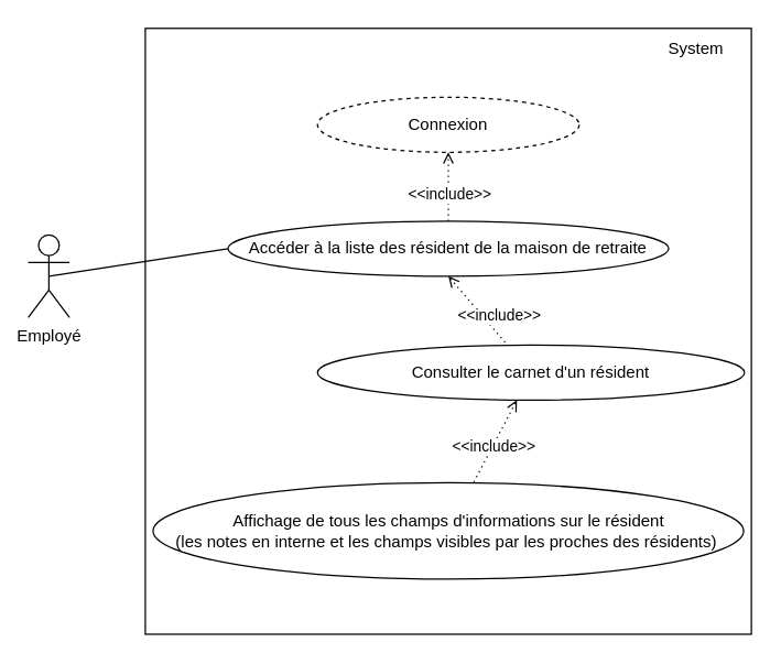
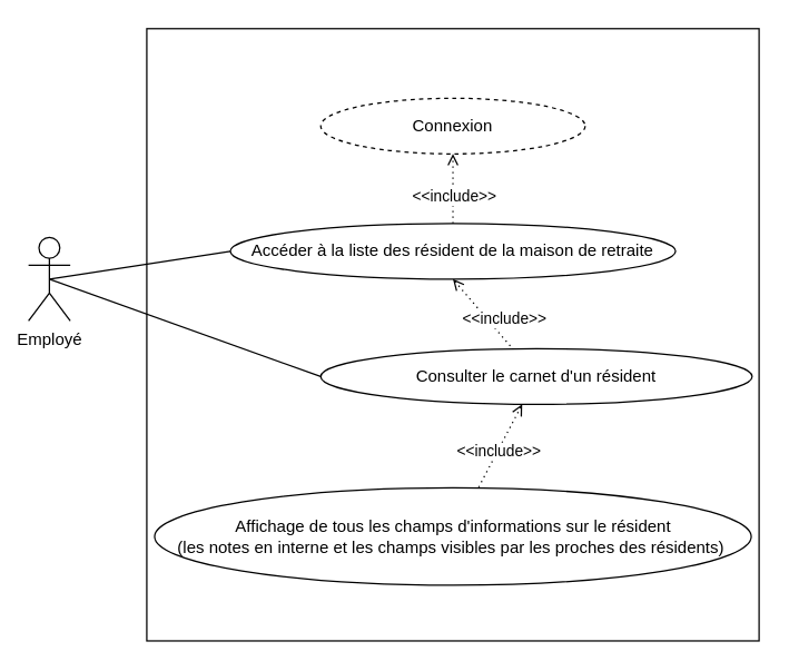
- <mxCell id="3" value="System" style="text;html=1;strokeColor=none;fillColor=none;align=center;verticalAlign=middle;whiteSpace=wrap;rounded=0;" vertex="1" parent="1"><mxGeometry x="475" y="20" width="60" height="30" as="geometry" /></mxCell>
+ <mxCell id="10" value="" style="endArrow=none;html=1;rounded=0;exitX=0.5;exitY=0.5;exitDx=0;exitDy=0;exitPerimeter=0;entryX=0;entryY=0.5;entryDx=0;entryDy=0;" edge="1" parent="1" source="4" target="6"><mxGeometry width="50" height="50" relative="1" as="geometry"><mxPoint x="295" y="180" as="sourcePoint" /><mxPoint x="345" y="130" as="targetPoint" /></mxGeometry></mxCell>
